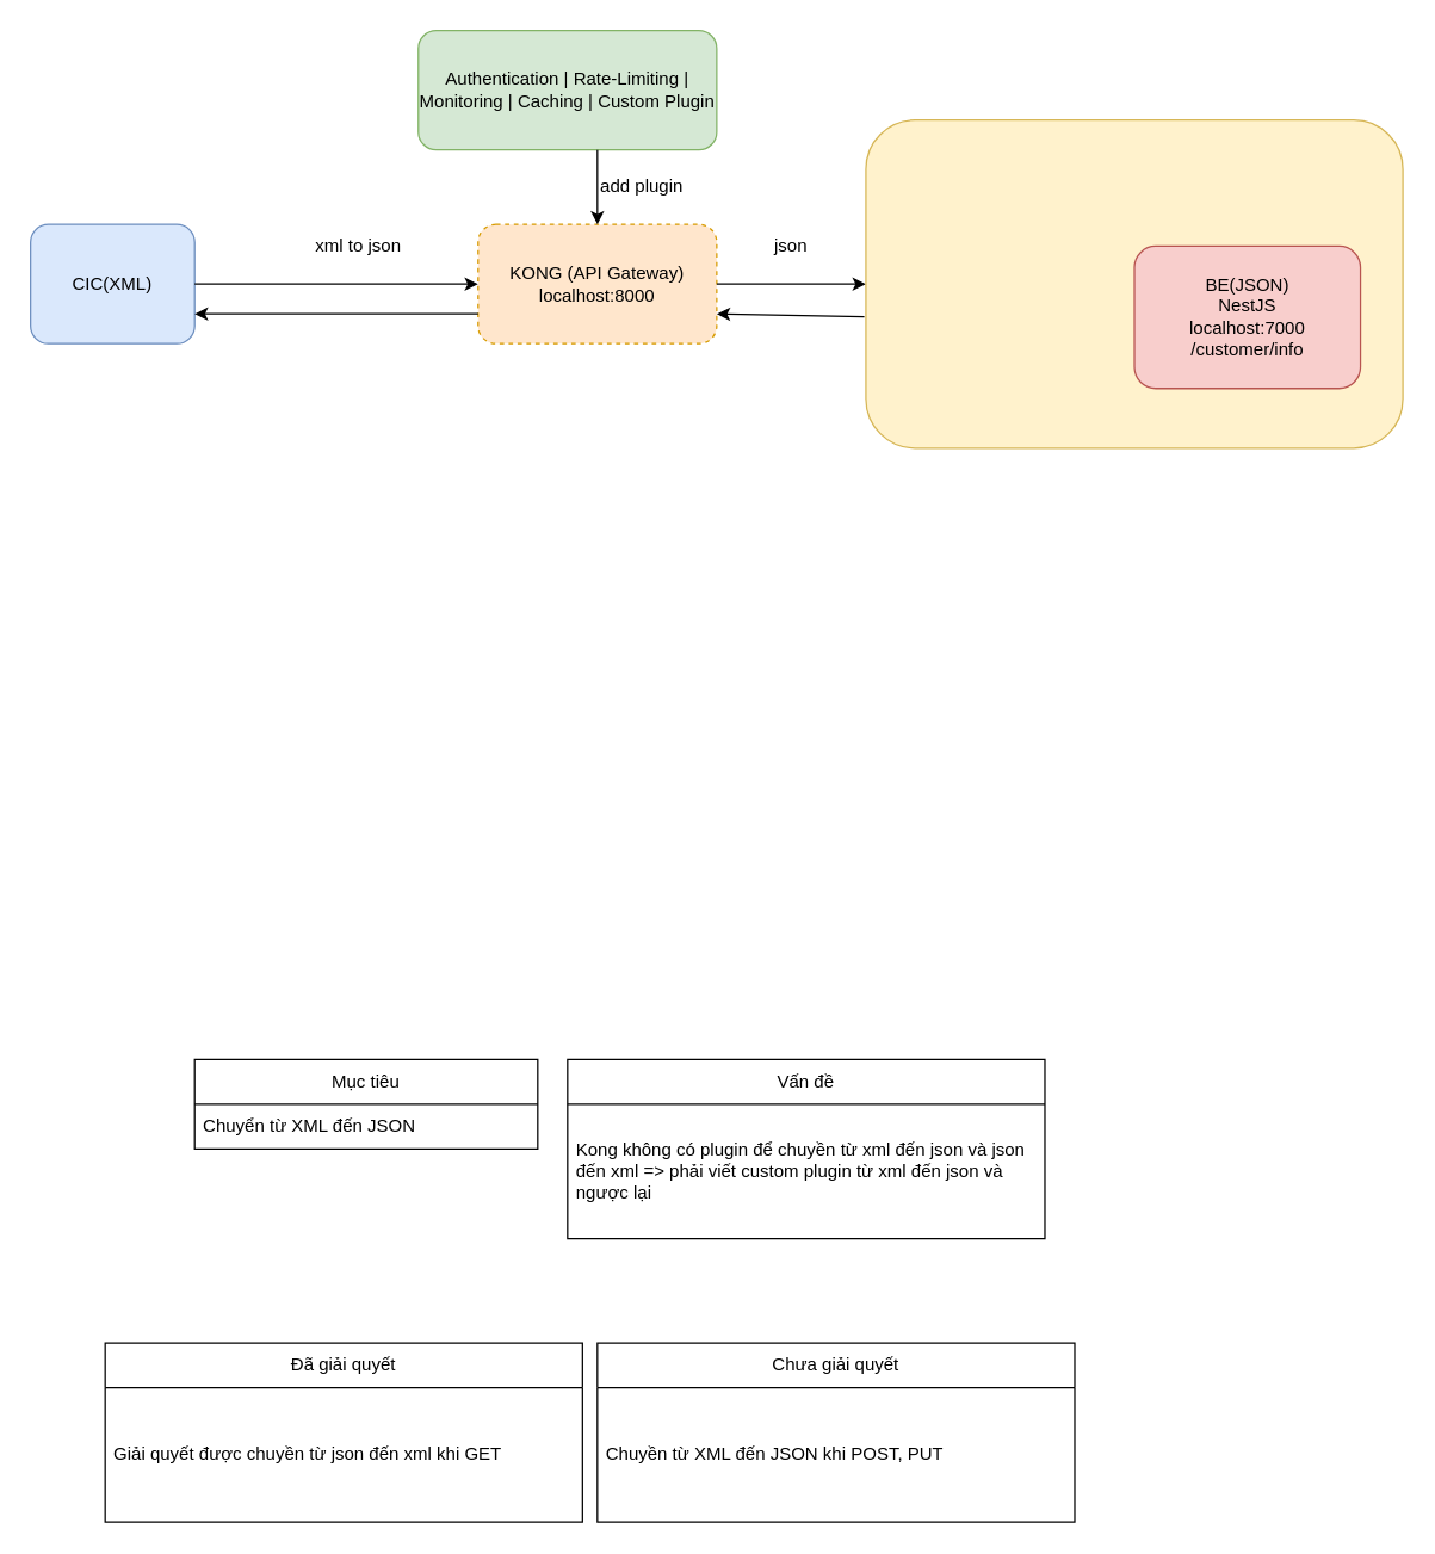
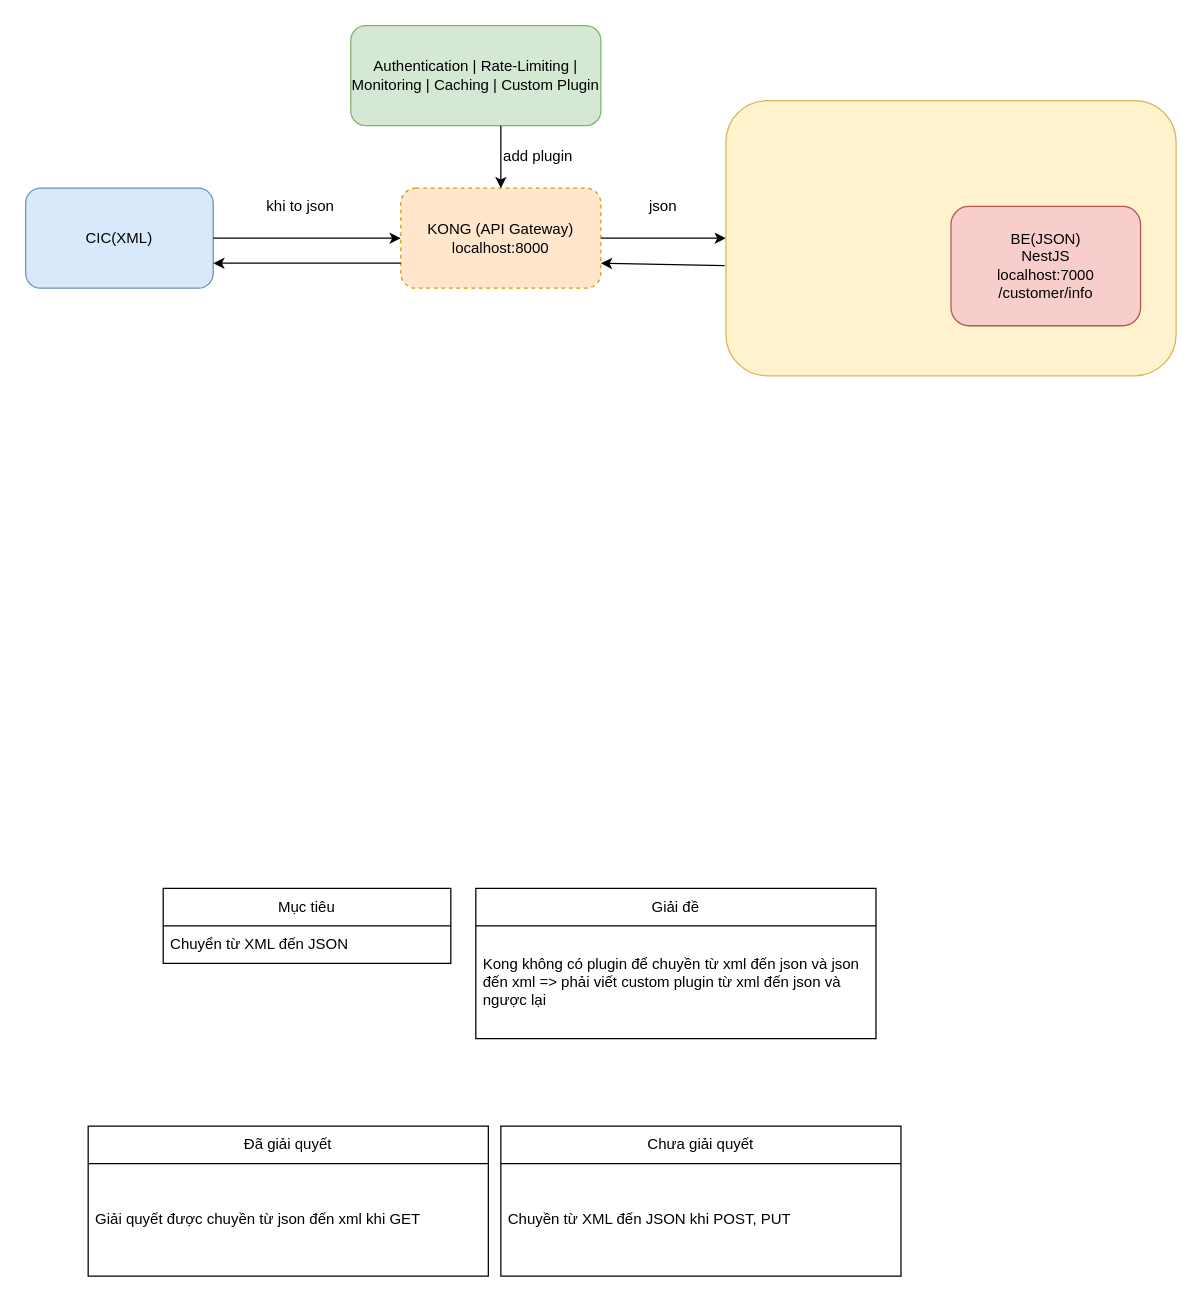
- <mxCell id="14" value="xml to json" style="text;html=1;align=center;verticalAlign=middle;whiteSpace=wrap;rounded=0;" parent="1" vertex="1"><mxGeometry x="210" y="150" width="60" height="30" as="geometry" /></mxCell>
+ <mxCell id="14" value="khi to json" style="text;html=1;align=center;verticalAlign=middle;whiteSpace=wrap;rounded=0;" parent="1" vertex="1"><mxGeometry x="210" y="150" width="60" height="30" as="geometry" /></mxCell>
- <mxCell id="2" value="CIC(XML)" style="rounded=1;whiteSpace=wrap;html=1;fillColor=#dae8fc;strokeColor=#6c8ebf;" parent="1" vertex="1"><mxGeometry x="20" y="150" width="110" height="80" as="geometry" /></mxCell>
+ <mxCell id="2" value="CIC(XML)" style="rounded=1;whiteSpace=wrap;html=1;fillColor=#dae8fc;strokeColor=#6c8ebf;" parent="1" vertex="1"><mxGeometry x="20" y="150" width="150" height="80" as="geometry" /></mxCell>
- <mxCell id="16" value="Vấn đề" style="swimlane;fontStyle=0;childLayout=stackLayout;horizontal=1;startSize=30;horizontalStack=0;resizeParent=1;resizeParentMax=0;resizeLast=0;collapsible=1;marginBottom=0;whiteSpace=wrap;html=1;" parent="1" vertex="1"><mxGeometry x="380" y="710" width="320" height="120" as="geometry" /></mxCell>
+ <mxCell id="16" value="Giải đề" style="swimlane;fontStyle=0;childLayout=stackLayout;horizontal=1;startSize=30;horizontalStack=0;resizeParent=1;resizeParentMax=0;resizeLast=0;collapsible=1;marginBottom=0;whiteSpace=wrap;html=1;" parent="1" vertex="1"><mxGeometry x="380" y="710" width="320" height="120" as="geometry" /></mxCell>
